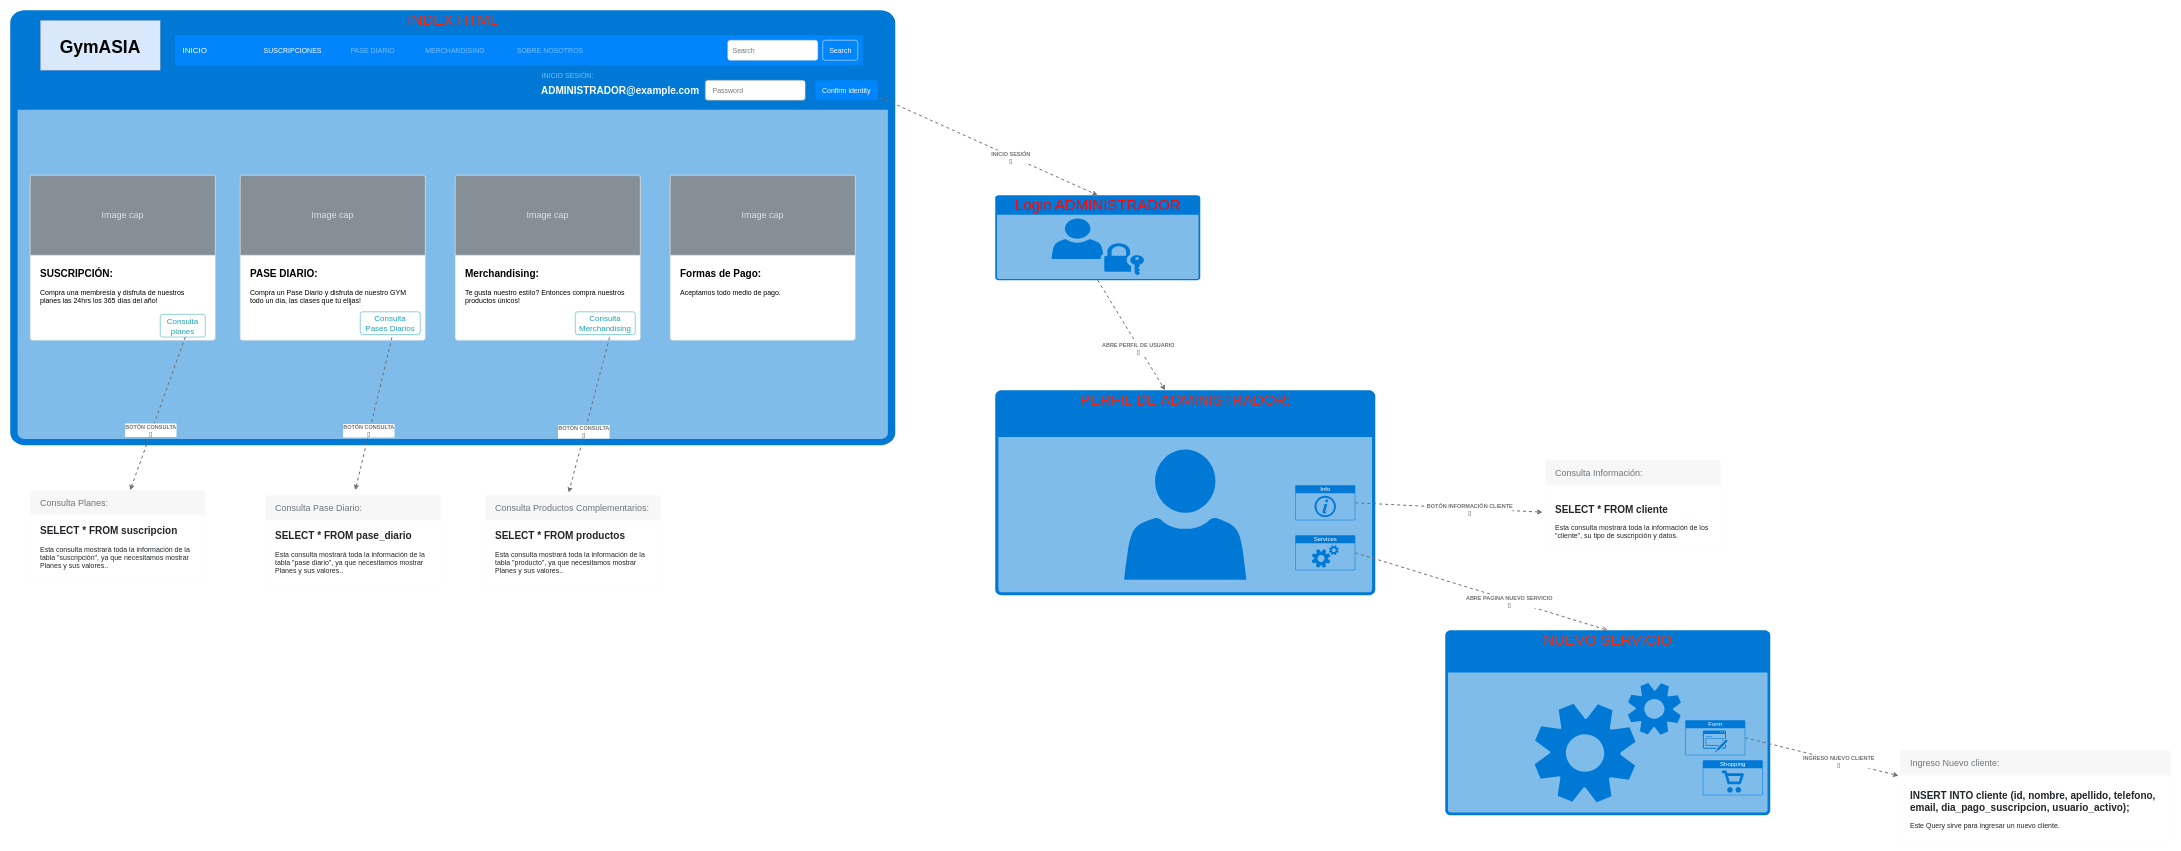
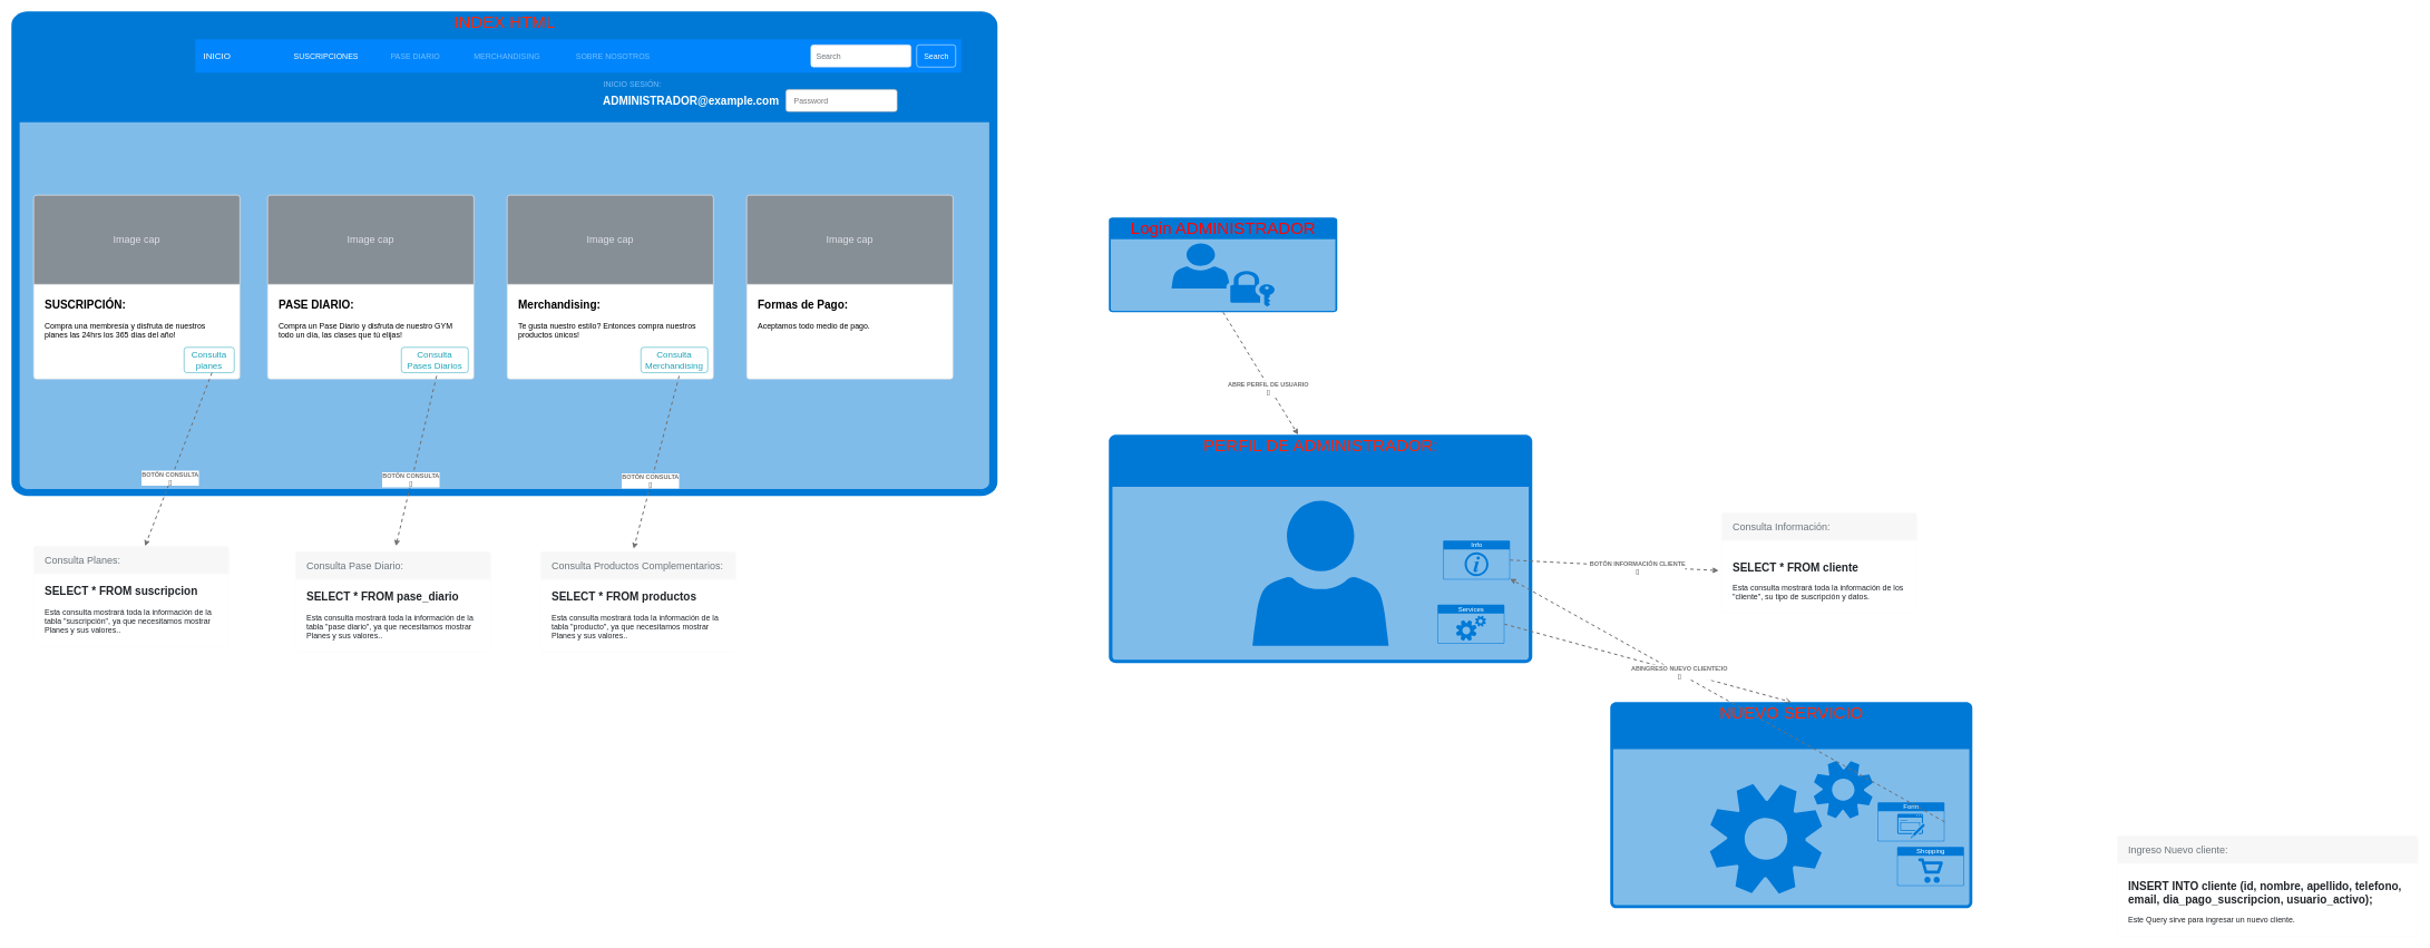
- <mxCell id="4" value="GymASIA" style="fontSize=35;fontStyle=1;fillColor=#dae8fc;strokeColor=#6c8ebf;" vertex="1" parent="1"><mxGeometry x="80" y="40" width="240" height="100" as="geometry" /></mxCell>
- <mxCell id="10" value="Confirm identity" style="html=1;shadow=0;dashed=0;shape=mxgraph.bootstrap.rrect;rSize=5;strokeColor=none;fillColor=#0085FC;fontColor=#ffffff;whiteSpace=wrap;align=center;verticalAlign=middle;fontStyle=0;fontSize=14;spacing=14;" vertex="1" parent="1"><mxGeometry x="1630" y="160" width="125" height="40" as="geometry" /></mxCell>
- <mxCell id="37" value="&lt;div style=&quot;text-align: left&quot;&gt;&lt;div style=&quot;text-align: center&quot;&gt;&lt;b&gt;INICIO SESIÓN&lt;/b&gt;&lt;/div&gt;&lt;div style=&quot;text-align: center&quot;&gt;[]&lt;/div&gt;&lt;/div&gt;" style="edgeStyle=none;rounded=0;html=1;jettySize=auto;orthogonalLoop=1;strokeColor=#707070;strokeWidth=2;fontColor=#707070;jumpStyle=none;dashed=1;metaEdit=1;metaData={&quot;c4Type&quot;:{&quot;editable&quot;:false}};exitX=0.96;exitY=0.75;exitDx=0;exitDy=0;exitPerimeter=0;entryX=0.5;entryY=0;entryDx=0;entryDy=0;entryPerimeter=0;" edge="1" parent="1" source="10" target="36"><mxGeometry x="0.223" y="-2" width="160" relative="1" as="geometry"><mxPoint x="1940" y="490" as="sourcePoint" /><mxPoint x="2050" y="520" as="targetPoint" /><mxPoint as="offset" /></mxGeometry></mxCell>
- <mxCell id="7" value="Consulta planes" style="html=1;shadow=0;dashed=0;shape=mxgraph.bootstrap.rrect;rSize=5;strokeColor=#1CA5B8;strokeWidth=1;fillColor=none;fontColor=#1CA5B8;whiteSpace=wrap;align=center;verticalAlign=middle;spacingLeft=0;fontStyle=0;fontSize=16;spacing=5;" vertex="1" parent="5"><mxGeometry x="260" y="278.103" width="90" height="45.517" as="geometry" /></mxCell>
+ <mxCell id="7" value="Consulta planes" style="html=1;shadow=0;dashed=0;shape=mxgraph.bootstrap.rrect;rSize=5;strokeColor=#1CA5B8;strokeWidth=1;fillColor=none;fontColor=#1CA5B8;whiteSpace=wrap;align=center;verticalAlign=middle;spacingLeft=0;fontStyle=0;fontSize=16;spacing=5;" vertex="1" parent="5"><mxGeometry x="270" y="273.103" width="90" height="45.517" as="geometry" /></mxCell>
- <mxCell id="40" value="Services" style="html=1;strokeColor=none;fillColor=#0079D6;labelPosition=center;verticalLabelPosition=middle;verticalAlign=top;align=center;fontSize=12;outlineConnect=0;spacingTop=-6;fontColor=#FFFFFF;shape=mxgraph.sitemap.services;" vertex="1" parent="1"><mxGeometry x="2590" y="1070" width="120" height="70" as="geometry" /></mxCell>
+ <mxCell id="40" value="Services" style="html=1;strokeColor=none;fillColor=#0079D6;labelPosition=center;verticalLabelPosition=middle;verticalAlign=top;align=center;fontSize=12;outlineConnect=0;spacingTop=-6;fontColor=#FFFFFF;shape=mxgraph.sitemap.services;" vertex="1" parent="1"><mxGeometry x="2580" y="1085" width="120" height="70" as="geometry" /></mxCell>
- <mxCell id="50" value="&lt;div style=&quot;text-align: left&quot;&gt;&lt;div style=&quot;text-align: center&quot;&gt;&lt;b&gt;INGRESO NUEVO CLIENTE&lt;/b&gt;&lt;/div&gt;&lt;div style=&quot;text-align: center&quot;&gt;[]&lt;/div&gt;&lt;/div&gt;" style="edgeStyle=none;rounded=0;html=1;jettySize=auto;orthogonalLoop=1;strokeColor=#707070;strokeWidth=2;fontColor=#707070;jumpStyle=none;dashed=1;metaEdit=1;metaData={&quot;c4Type&quot;:{&quot;editable&quot;:false}};exitX=1;exitY=0.5;exitDx=0;exitDy=0;exitPerimeter=0;entryX=-0.006;entryY=0.283;entryDx=0;entryDy=0;entryPerimeter=0;" edge="1" parent="1" source="47" target="48"><mxGeometry x="0.223" y="-2" width="160" relative="1" as="geometry"><mxPoint x="3460" y="1080" as="sourcePoint" /><mxPoint x="3965" y="1235" as="targetPoint" /><mxPoint as="offset" /></mxGeometry></mxCell>
+ <mxCell id="50" value="&lt;div style=&quot;text-align: left&quot;&gt;&lt;div style=&quot;text-align: center&quot;&gt;&lt;b&gt;INGRESO NUEVO CLIENTE&lt;/b&gt;&lt;/div&gt;&lt;div style=&quot;text-align: center&quot;&gt;[]&lt;/div&gt;&lt;/div&gt;" style="edgeStyle=none;rounded=0;html=1;jettySize=auto;orthogonalLoop=1;strokeColor=#707070;strokeWidth=2;fontColor=#707070;jumpStyle=none;dashed=1;metaEdit=1;metaData={&quot;c4Type&quot;:{&quot;editable&quot;:false}};exitX=1;exitY=0.5;exitDx=0;exitDy=0;exitPerimeter=0;" edge="1" parent="1" source="47" target="39"><mxGeometry x="0.223" y="-2" width="160" relative="1" as="geometry"><mxPoint x="3460" y="1080" as="sourcePoint" /><mxPoint x="3965" y="1235" as="targetPoint" /><mxPoint as="offset" /></mxGeometry></mxCell>
